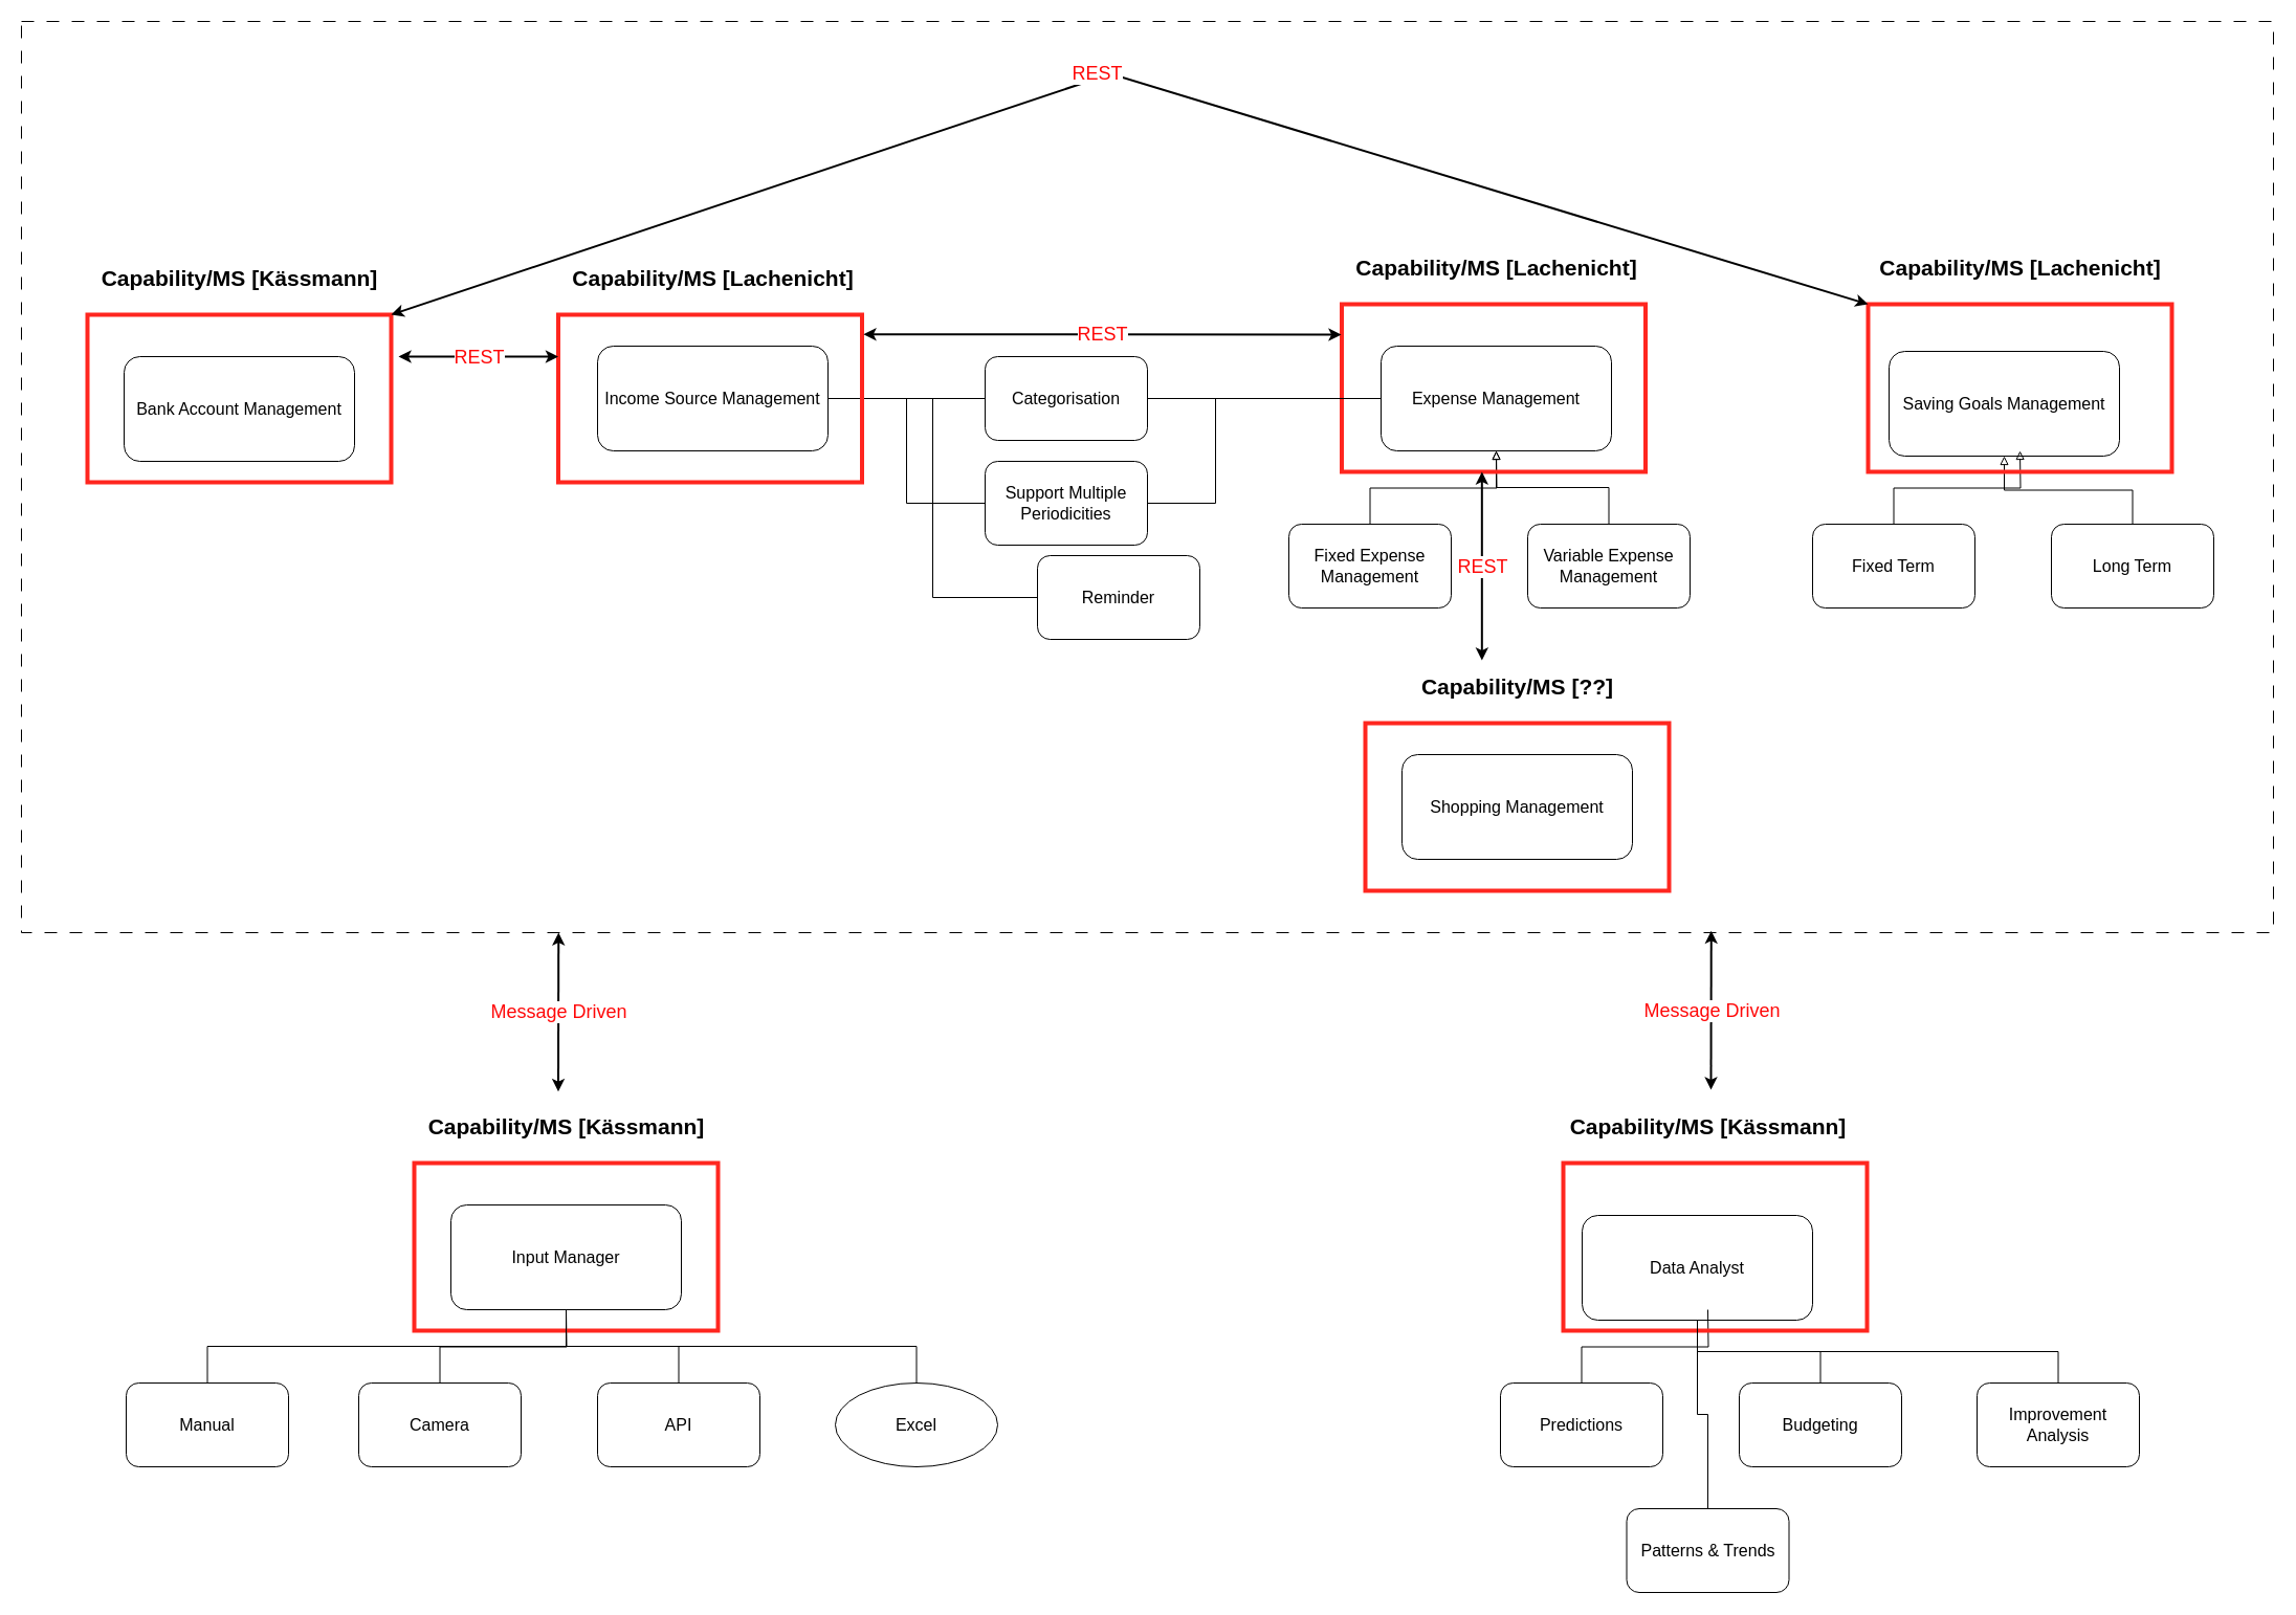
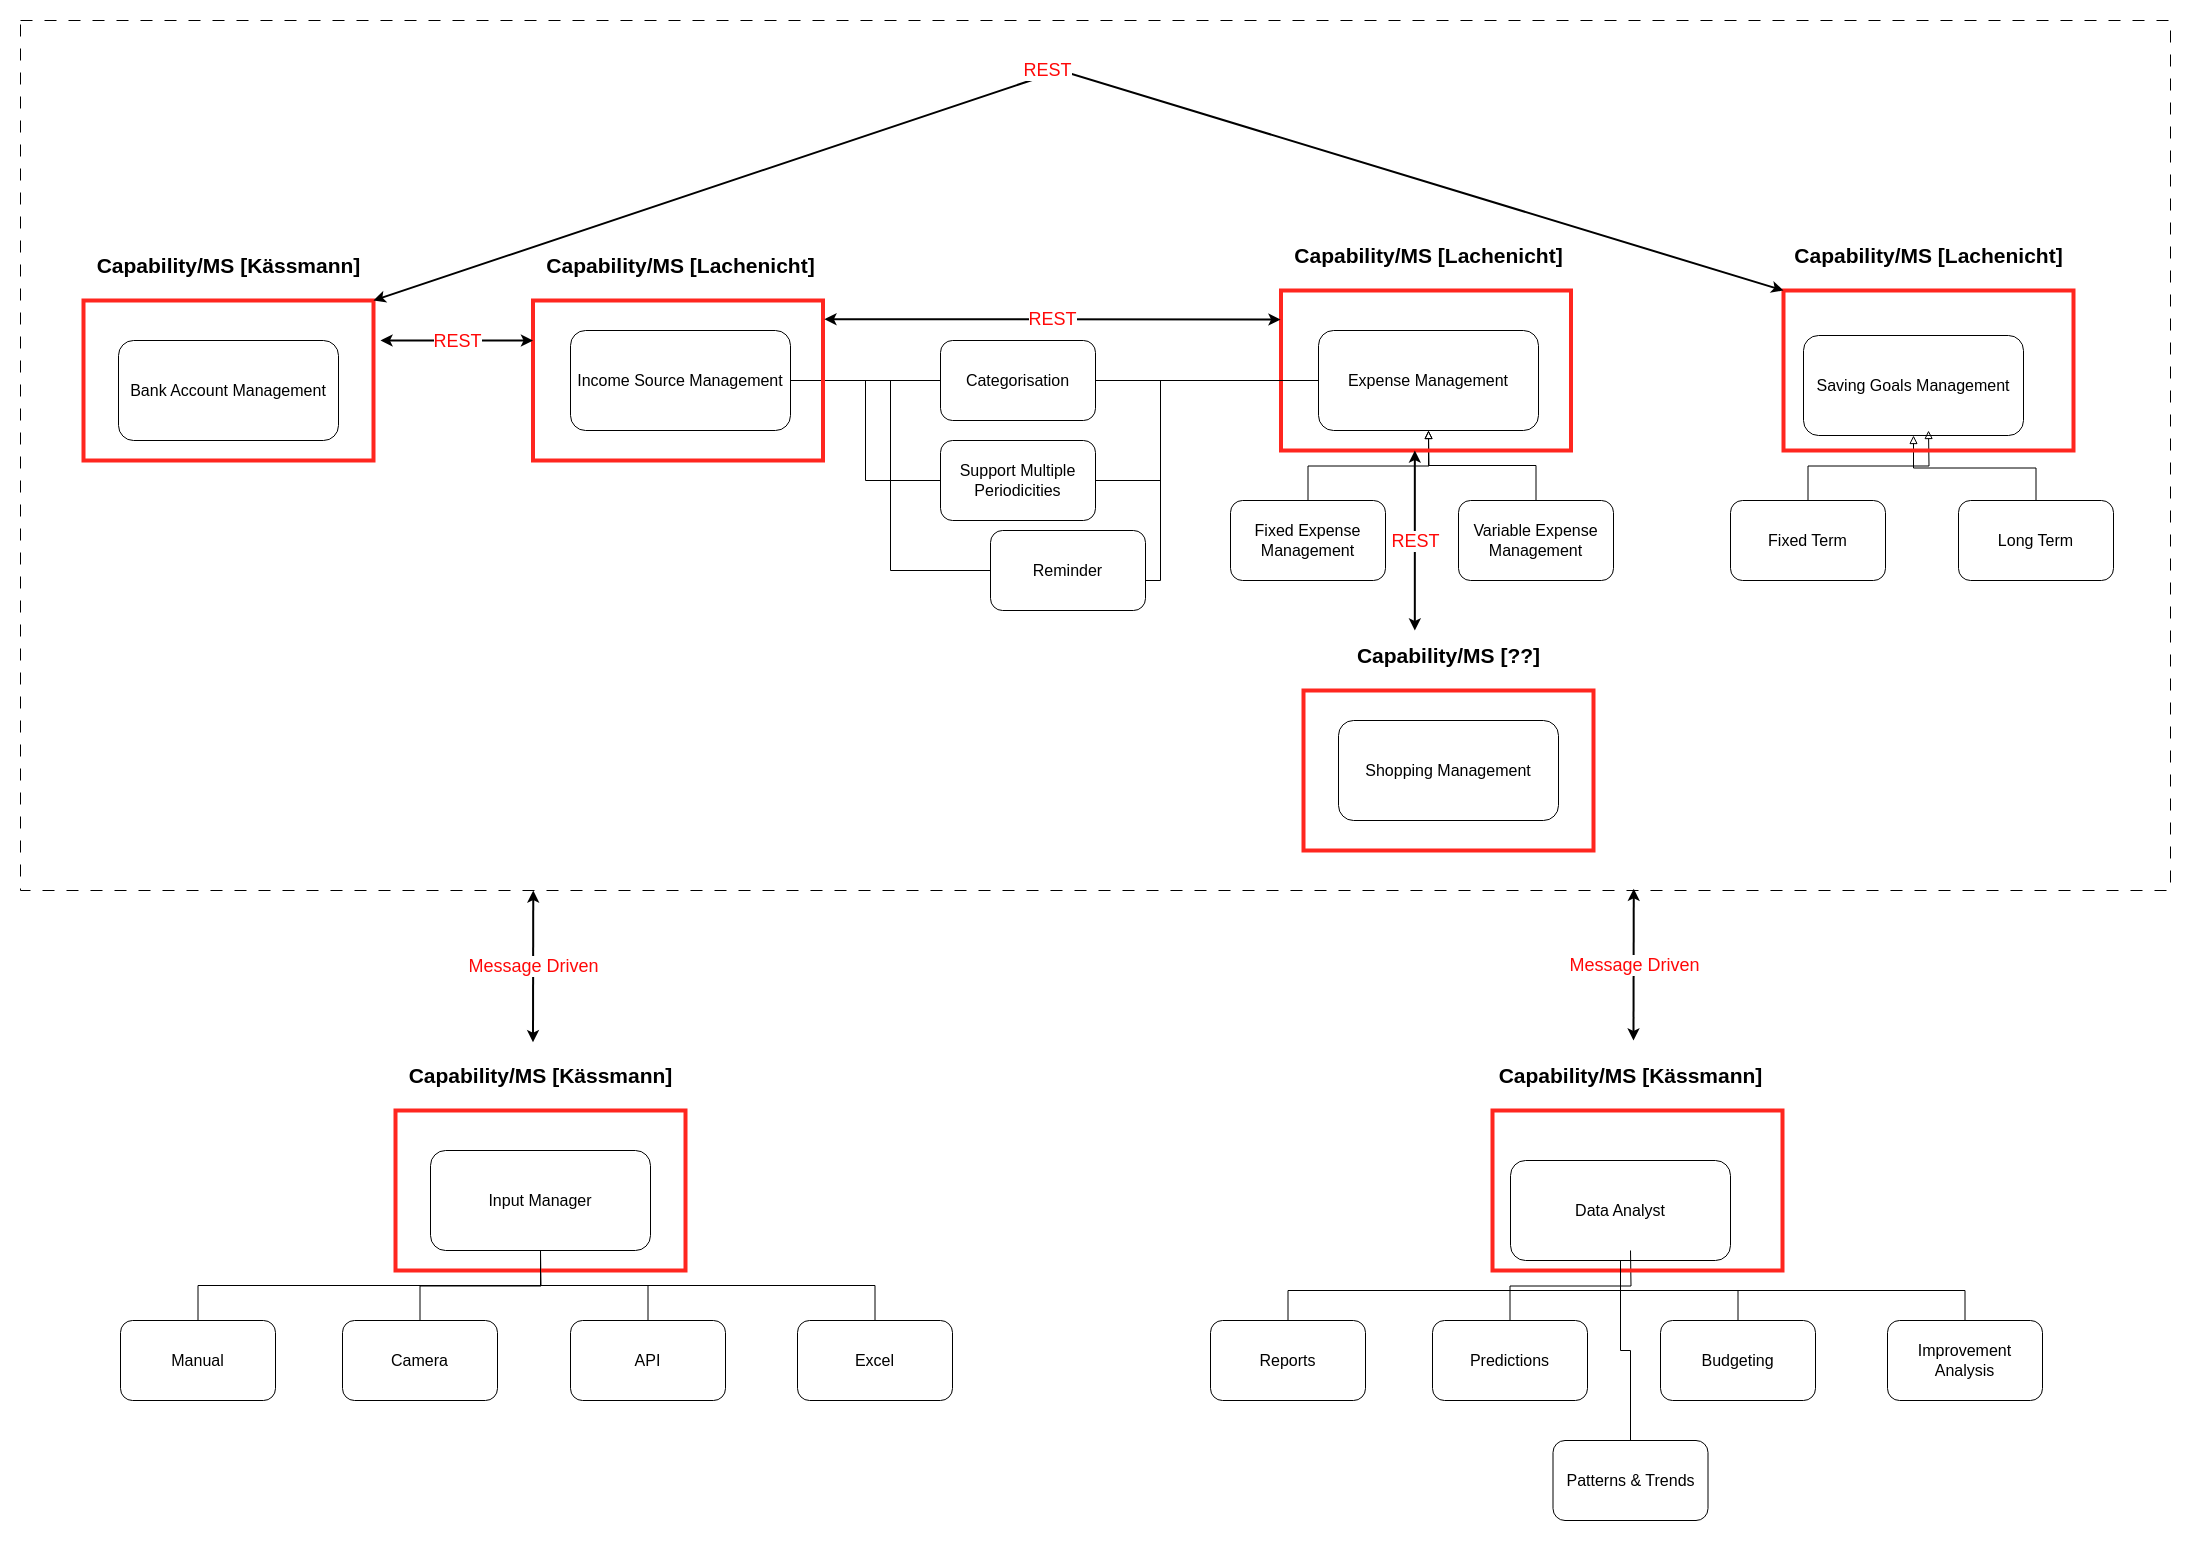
+ <mxCell id="22" style="edgeStyle=orthogonalEdgeStyle;rounded=0;orthogonalLoop=1;jettySize=auto;html=1;entryX=0;entryY=0.5;entryDx=0;entryDy=0;endArrow=none;endFill=0;exitX=1;exitY=0.5;exitDx=0;exitDy=0;" edge="1" parent="1" source="17" target="6"><mxGeometry relative="1" as="geometry"><mxPoint x="1105" y="490" as="sourcePoint" /><mxPoint x="1278" y="390" as="targetPoint" /><Array as="points"><mxPoint x="1160" y="580" /><mxPoint x="1160" y="380" /></Array></mxGeometry></mxCell>
+ <mxCell id="67" style="edgeStyle=orthogonalEdgeStyle;rounded=0;orthogonalLoop=1;jettySize=auto;html=1;exitX=0.5;exitY=0;exitDx=0;exitDy=0;entryX=0.5;entryY=1;entryDx=0;entryDy=0;endArrow=none;endFill=0;" edge="1" parent="56" source="68" target="58"><mxGeometry relative="1" as="geometry" /></mxCell>
- <mxCell id="87" value="&lt;font style=&quot;font-size: 16px;&quot;&gt;Excel&lt;/font&gt;" style="ellipse;whiteSpace=wrap;html=1;" vertex="1" parent="73"><mxGeometry x="677" y="170" width="155" height="80" as="geometry" /></mxCell>
+ <mxCell id="87" value="&lt;font style=&quot;font-size: 16px;&quot;&gt;Excel&lt;/font&gt;" style="rounded=1;whiteSpace=wrap;html=1;" vertex="1" parent="73"><mxGeometry x="677" y="170" width="155" height="80" as="geometry" /></mxCell>
+ <mxCell id="68" value="&lt;font style=&quot;font-size: 16px;&quot;&gt;Reports&lt;/font&gt;" style="rounded=1;whiteSpace=wrap;html=1;" vertex="1" parent="56"><mxGeometry y="170" width="155" height="80" as="geometry" /></mxCell>
